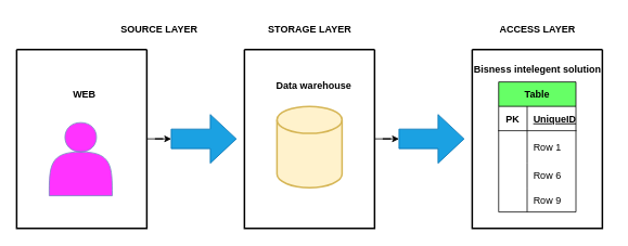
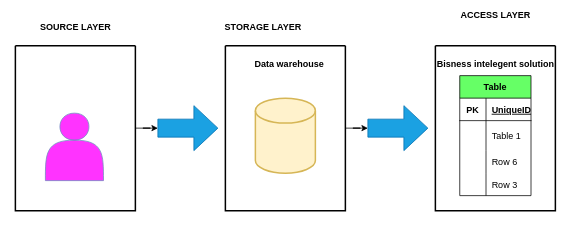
- <mxCell id="6" value="&lt;b&gt;SOURCE LAYER&lt;/b&gt;" style="text;html=1;align=center;verticalAlign=middle;resizable=0;points=[];autosize=1;strokeColor=none;fillColor=none;" vertex="1" parent="1"><mxGeometry x="135" y="20" width="120" height="30" as="geometry" /></mxCell>
+ <mxCell id="6" value="&lt;b&gt;SOURCE LAYER&lt;/b&gt;" style="text;html=1;align=center;verticalAlign=middle;resizable=0;points=[];autosize=1;strokeColor=none;fillColor=none;" vertex="1" parent="1"><mxGeometry x="40" y="20" width="120" height="30" as="geometry" /></mxCell>
- <mxCell id="28" value="&lt;b&gt;STORAGE LAYER&lt;/b&gt;" style="text;html=1;align=center;verticalAlign=middle;resizable=0;points=[];autosize=1;strokeColor=none;fillColor=none;" vertex="1" parent="1"><mxGeometry x="315" y="20" width="130" height="30" as="geometry" /></mxCell>
+ <mxCell id="28" value="&lt;b&gt;STORAGE LAYER&lt;/b&gt;" style="text;html=1;align=center;verticalAlign=middle;resizable=0;points=[];autosize=1;strokeColor=none;fillColor=none;" vertex="1" parent="1"><mxGeometry x="285" y="20" width="130" height="30" as="geometry" /></mxCell>
- <mxCell id="29" value="&lt;b&gt;ACCESS LAYER&lt;/b&gt;" style="text;html=1;align=center;verticalAlign=middle;resizable=0;points=[];autosize=1;strokeColor=none;fillColor=none;" vertex="1" parent="1"><mxGeometry x="600" y="20" width="120" height="30" as="geometry" /></mxCell>
+ <mxCell id="29" value="&lt;b&gt;ACCESS LAYER&lt;/b&gt;" style="text;html=1;align=center;verticalAlign=middle;resizable=0;points=[];autosize=1;strokeColor=none;fillColor=none;" vertex="1" parent="1"><mxGeometry x="600" y="5" width="120" height="30" as="geometry" /></mxCell>
- <mxCell id="10" value="&lt;b&gt;Data warehouse&lt;/b&gt;" style="text;html=1;align=center;verticalAlign=middle;resizable=0;points=[];autosize=1;strokeColor=none;fillColor=none;" vertex="1" parent="8"><mxGeometry x="25" y="30" width="120" height="30" as="geometry" /></mxCell>
+ <mxCell id="10" value="&lt;b&gt;Data warehouse&lt;/b&gt;" style="text;html=1;align=center;verticalAlign=middle;resizable=0;points=[];autosize=1;strokeColor=none;fillColor=none;" vertex="1" parent="8"><mxGeometry x="25" y="10" width="120" height="30" as="geometry" /></mxCell>
- <mxCell id="4" value="&lt;b&gt;WEB&lt;/b&gt;" style="text;html=1;align=center;verticalAlign=middle;resizable=0;points=[];autosize=1;strokeColor=none;fillColor=none;" vertex="1" parent="3"><mxGeometry x="57.5" y="40" width="50" height="30" as="geometry" /></mxCell>
- <mxCell id="18" value="Row 1" style="shape=partialRectangle;connectable=0;fillColor=none;top=0;left=0;bottom=0;right=0;align=left;spacingLeft=6;overflow=hidden;" vertex="1" parent="16"><mxGeometry x="35" width="60" height="40" as="geometry"><mxRectangle width="60" height="40" as="alternateBounds" /></mxGeometry></mxCell>
+ <mxCell id="18" value="Table 1" style="shape=partialRectangle;connectable=0;fillColor=none;top=0;left=0;bottom=0;right=0;align=left;spacingLeft=6;overflow=hidden;" vertex="1" parent="16"><mxGeometry x="35" width="60" height="40" as="geometry"><mxRectangle width="60" height="40" as="alternateBounds" /></mxGeometry></mxCell>
- <mxCell id="24" value="Row 9" style="shape=partialRectangle;connectable=0;fillColor=none;top=0;left=0;bottom=0;right=0;align=left;spacingLeft=6;overflow=hidden;" vertex="1" parent="22"><mxGeometry x="35" width="60" height="30" as="geometry"><mxRectangle width="60" height="30" as="alternateBounds" /></mxGeometry></mxCell>
+ <mxCell id="24" value="Row 3" style="shape=partialRectangle;connectable=0;fillColor=none;top=0;left=0;bottom=0;right=0;align=left;spacingLeft=6;overflow=hidden;" vertex="1" parent="22"><mxGeometry x="35" width="60" height="30" as="geometry"><mxRectangle width="60" height="30" as="alternateBounds" /></mxGeometry></mxCell>
